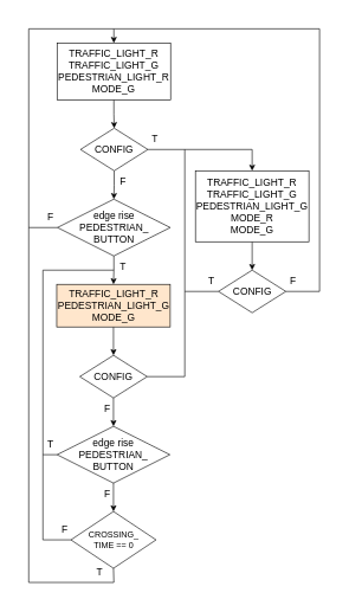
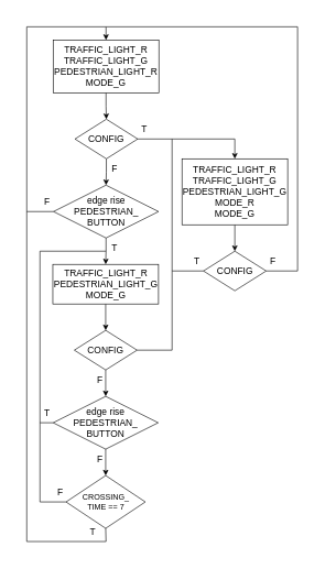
- <mxCell id="12" value="&lt;span style=&quot;font-size: 14px;&quot;&gt;TRAFFIC_LIGHT_R&lt;/span&gt;&lt;div&gt;&lt;span style=&quot;font-size: 14px;&quot;&gt;PEDESTRIAN_LIGHT_G&lt;/span&gt;&lt;span style=&quot;font-size: 14px;&quot;&gt;&lt;br&gt;&lt;/span&gt;&lt;/div&gt;&lt;div&gt;&lt;span style=&quot;font-size: 14px;&quot;&gt;MODE_G&lt;/span&gt;&lt;/div&gt;" style="rounded=0;whiteSpace=wrap;html=1;fillColor=#ffe6cc;" parent="1" vertex="1"><mxGeometry x="79.5" y="400" width="160" height="60" as="geometry" /></mxCell>
+ <mxCell id="12" value="&lt;span style=&quot;font-size: 14px;&quot;&gt;TRAFFIC_LIGHT_R&lt;/span&gt;&lt;div&gt;&lt;span style=&quot;font-size: 14px;&quot;&gt;PEDESTRIAN_LIGHT_G&lt;/span&gt;&lt;span style=&quot;font-size: 14px;&quot;&gt;&lt;br&gt;&lt;/span&gt;&lt;/div&gt;&lt;div&gt;&lt;span style=&quot;font-size: 14px;&quot;&gt;MODE_G&lt;/span&gt;&lt;/div&gt;" style="rounded=0;whiteSpace=wrap;html=1;" parent="1" vertex="1"><mxGeometry x="79.5" y="400" width="160" height="60" as="geometry" /></mxCell>
- <mxCell id="17" value="CROSSING_&lt;div&gt;TIME == 0&lt;/div&gt;" style="rhombus;whiteSpace=wrap;html=1;" parent="1" vertex="1"><mxGeometry x="99.5" y="720" width="120" height="80" as="geometry" /></mxCell>
+ <mxCell id="17" value="CROSSING_&lt;div&gt;TIME == 7&lt;/div&gt;" style="rhombus;whiteSpace=wrap;html=1;" parent="1" vertex="1"><mxGeometry x="99.5" y="720" width="120" height="80" as="geometry" /></mxCell>
